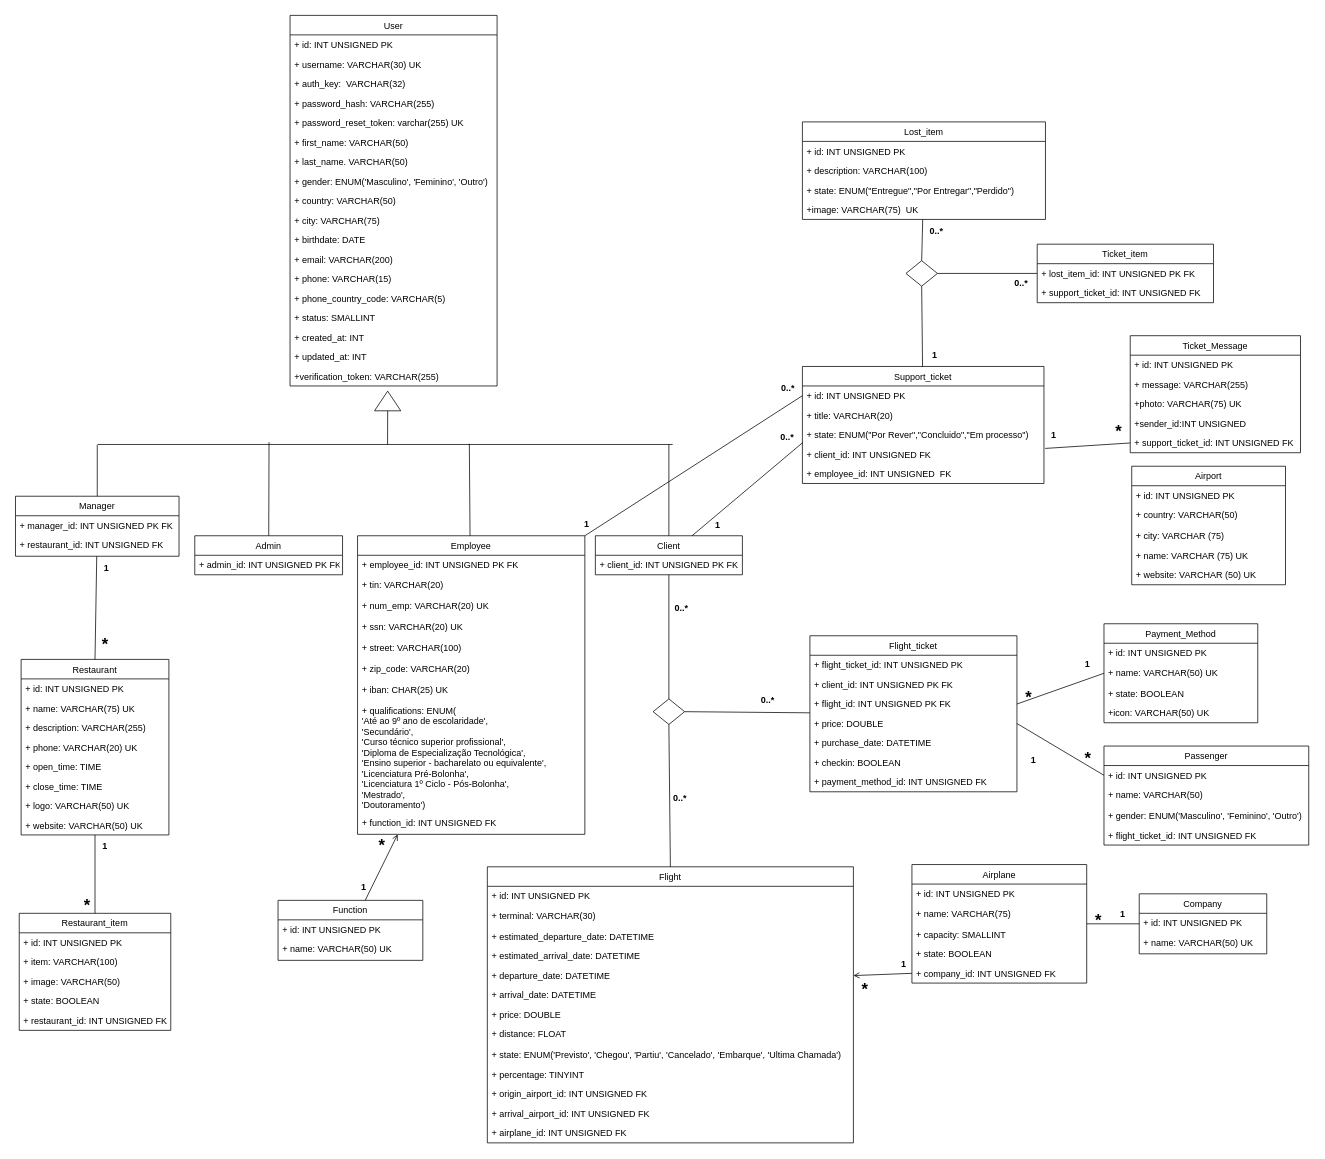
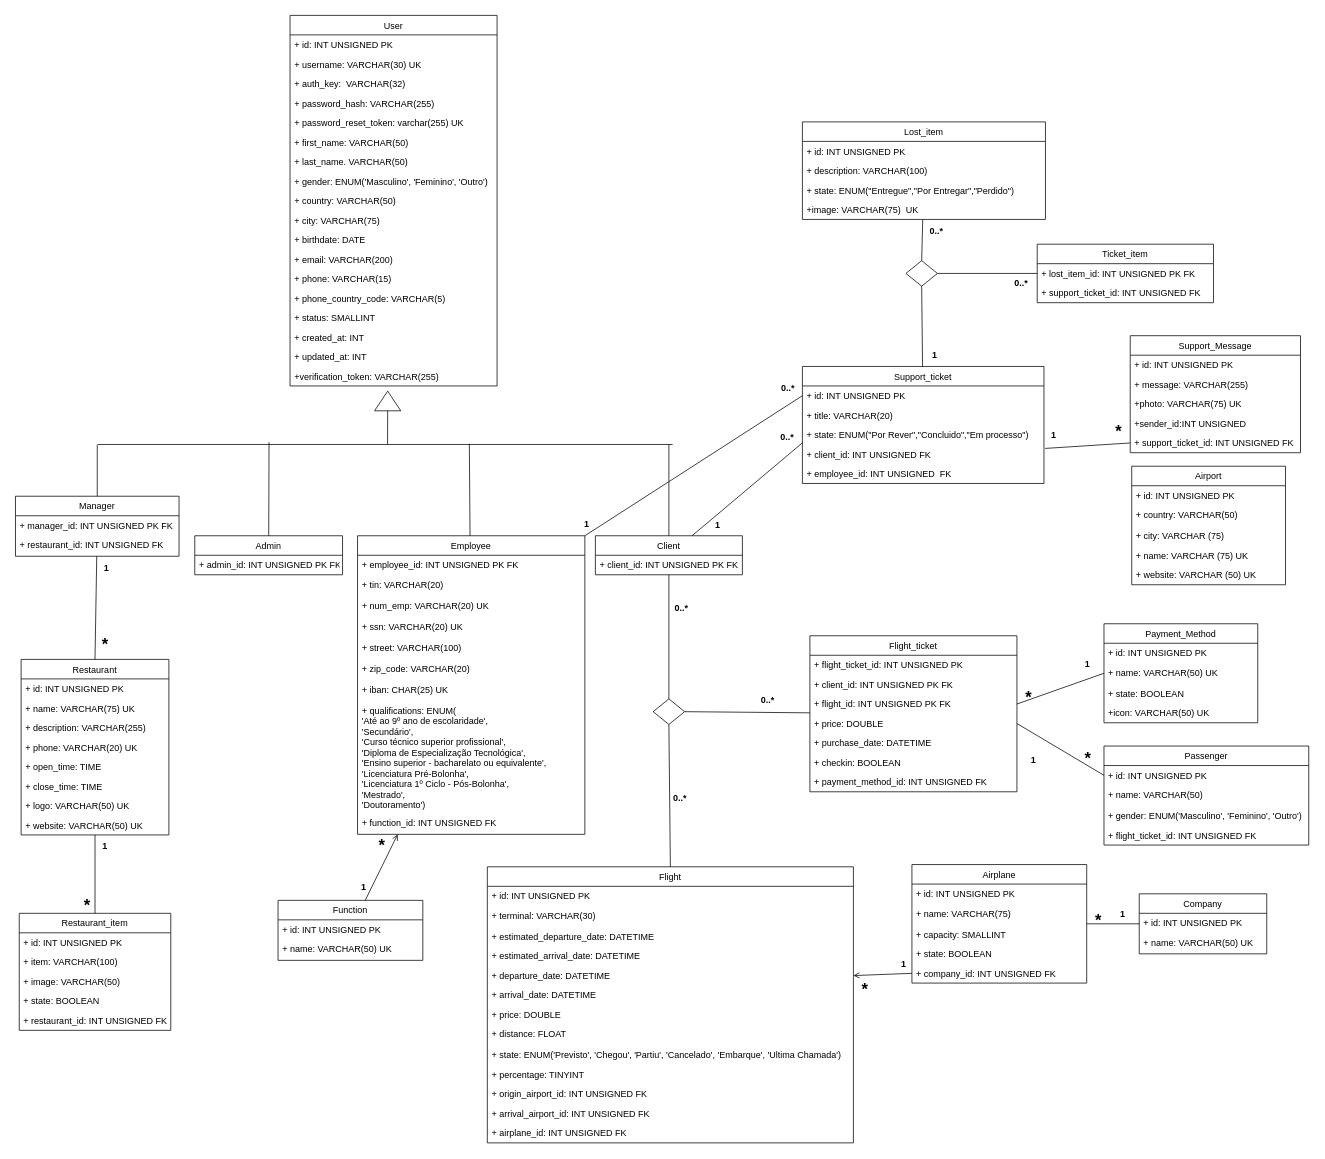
- <mxCell id="83" value="Ticket_Message" style="swimlane;fontStyle=0;childLayout=stackLayout;horizontal=1;startSize=26;fillColor=none;horizontalStack=0;resizeParent=1;resizeParentMax=0;resizeLast=0;collapsible=1;marginBottom=0;" parent="1" vertex="1"><mxGeometry x="1506" y="447" width="227" height="156" as="geometry" /></mxCell>
+ <mxCell id="83" value="Support_Message" style="swimlane;fontStyle=0;childLayout=stackLayout;horizontal=1;startSize=26;fillColor=none;horizontalStack=0;resizeParent=1;resizeParentMax=0;resizeLast=0;collapsible=1;marginBottom=0;" parent="1" vertex="1"><mxGeometry x="1506" y="447" width="227" height="156" as="geometry" /></mxCell>
